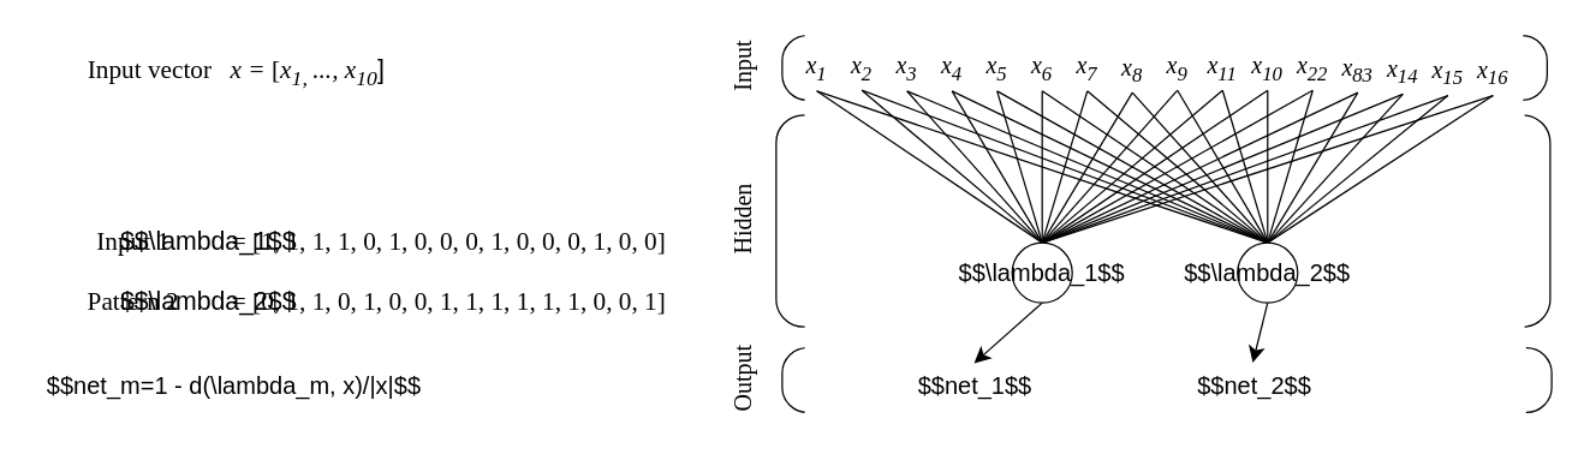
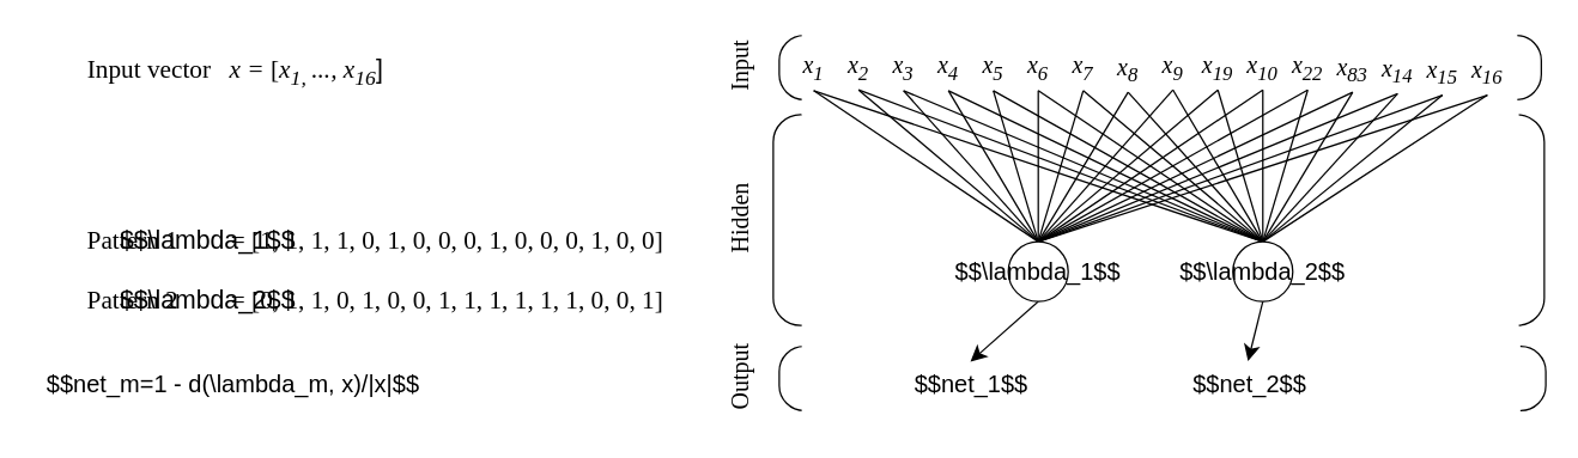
- <mxCell id="41" value="x&lt;sub&gt;11&lt;/sub&gt;" style="text;html=1;strokeColor=none;fillColor=none;align=center;verticalAlign=middle;whiteSpace=wrap;rounded=0;fontSize=16;fontFamily=Times New Roman;fontStyle=2" vertex="1" parent="1"><mxGeometry x="783" y="29.5" width="60" height="30" as="geometry" /></mxCell>
+ <mxCell id="41" value="x&lt;sub&gt;19&lt;/sub&gt;" style="text;html=1;strokeColor=none;fillColor=none;align=center;verticalAlign=middle;whiteSpace=wrap;rounded=0;fontSize=16;fontFamily=Times New Roman;fontStyle=2" vertex="1" parent="1"><mxGeometry x="783" y="29.5" width="60" height="30" as="geometry" /></mxCell>
- <mxCell id="69" value="&lt;font style=&quot;font-style: italic; font-size: 17px;&quot; color=&quot;#030303&quot; face=&quot;Times New Roman&quot;&gt;x&amp;nbsp;= &lt;/font&gt;&lt;font style=&quot;font-size: 17px;&quot; color=&quot;#030303&quot; face=&quot;Times New Roman&quot;&gt;[&lt;/font&gt;&lt;font style=&quot;font-style: italic; font-size: 17px;&quot; color=&quot;#030303&quot; face=&quot;Times New Roman&quot;&gt;x&lt;sub&gt;1,&amp;nbsp;&lt;/sub&gt;&lt;span style=&quot;border-color: var(--border-color); background-color: initial; font-size: 17px;&quot;&gt;..., x&lt;sub&gt;10&lt;/sub&gt;&lt;/span&gt;&lt;/font&gt;]" style="text;html=1;align=center;verticalAlign=middle;resizable=0;points=[];autosize=1;strokeColor=none;fillColor=none;fontSize=17;" vertex="1" parent="1"><mxGeometry x="143" y="30" width="121" height="36" as="geometry" /></mxCell>
+ <mxCell id="69" value="&lt;font style=&quot;font-style: italic; font-size: 17px;&quot; color=&quot;#030303&quot; face=&quot;Times New Roman&quot;&gt;x&amp;nbsp;= &lt;/font&gt;&lt;font style=&quot;font-size: 17px;&quot; color=&quot;#030303&quot; face=&quot;Times New Roman&quot;&gt;[&lt;/font&gt;&lt;font style=&quot;font-style: italic; font-size: 17px;&quot; color=&quot;#030303&quot; face=&quot;Times New Roman&quot;&gt;x&lt;sub&gt;1,&amp;nbsp;&lt;/sub&gt;&lt;span style=&quot;border-color: var(--border-color); background-color: initial; font-size: 17px;&quot;&gt;..., x&lt;sub&gt;16&lt;/sub&gt;&lt;/span&gt;&lt;/font&gt;]" style="text;html=1;align=center;verticalAlign=middle;resizable=0;points=[];autosize=1;strokeColor=none;fillColor=none;fontSize=17;" vertex="1" parent="1"><mxGeometry x="143" y="30" width="121" height="36" as="geometry" /></mxCell>
- <mxCell id="65" value="&lt;font face=&quot;Times New Roman&quot; style=&quot;font-size: 17px;&quot;&gt;Input 1&lt;/font&gt;" style="text;html=1;align=center;verticalAlign=middle;resizable=0;points=[];autosize=1;strokeColor=none;fillColor=none;fontSize=17;" vertex="1" parent="1"><mxGeometry x="48" y="146" width="80" height="30" as="geometry" /></mxCell>
+ <mxCell id="65" value="&lt;font face=&quot;Times New Roman&quot; style=&quot;font-size: 17px;&quot;&gt;Pattern 1&lt;/font&gt;" style="text;html=1;align=center;verticalAlign=middle;resizable=0;points=[];autosize=1;strokeColor=none;fillColor=none;fontSize=17;" vertex="1" parent="1"><mxGeometry x="48" y="146" width="80" height="30" as="geometry" /></mxCell>
